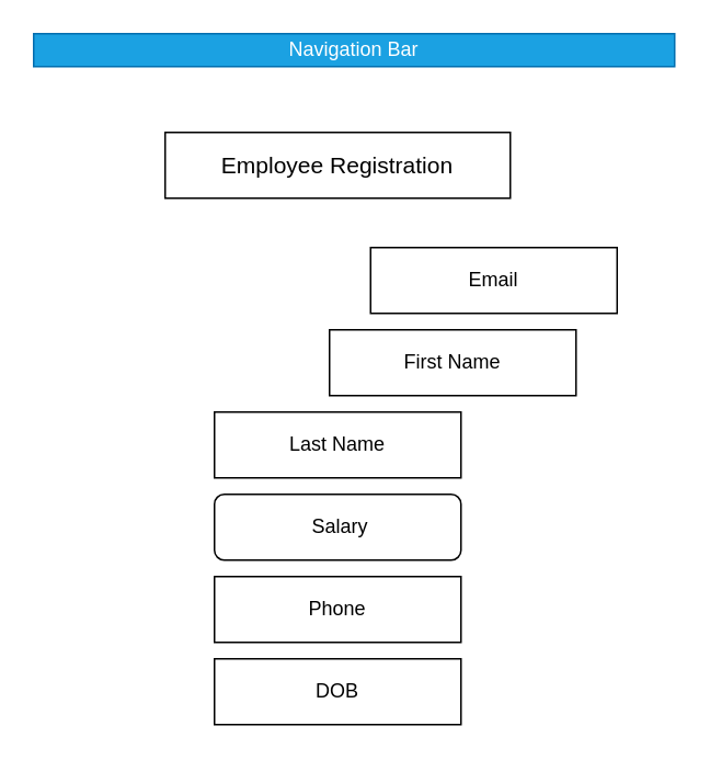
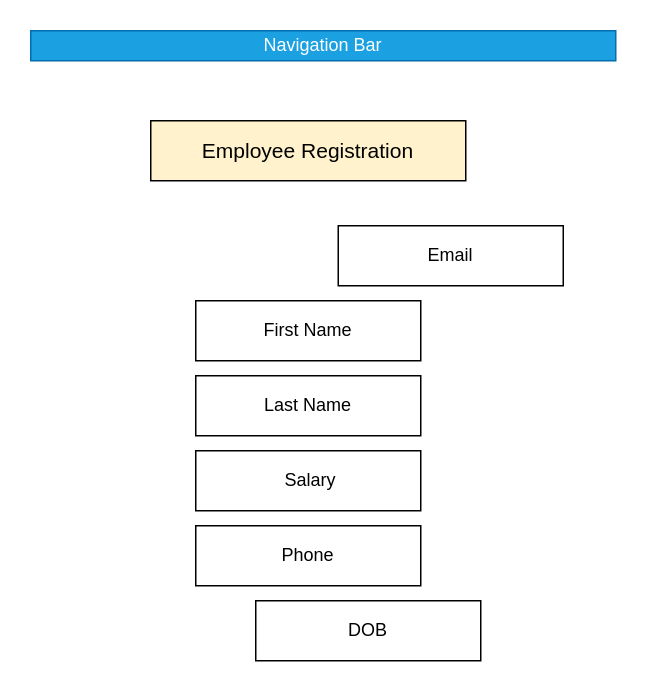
- <mxCell id="3" value="&lt;p&gt;&lt;font style=&quot;font-size: 14px;&quot;&gt;Employee Registration&lt;/font&gt;&lt;/p&gt;" style="whiteSpace=wrap;html=1;" vertex="1" parent="1"><mxGeometry x="100" y="80" width="210" height="40" as="geometry" /></mxCell>
+ <mxCell id="3" value="&lt;p&gt;&lt;font style=&quot;font-size: 14px;&quot;&gt;Employee Registration&lt;/font&gt;&lt;/p&gt;" style="whiteSpace=wrap;html=1;fillColor=#fff2cc;" vertex="1" parent="1"><mxGeometry x="100" y="80" width="210" height="40" as="geometry" /></mxCell>
- <mxCell id="5" value="First Name" style="whiteSpace=wrap;html=1;" vertex="1" parent="1"><mxGeometry x="200" y="200" width="150" height="40" as="geometry" /></mxCell>
+ <mxCell id="5" value="First Name" style="whiteSpace=wrap;html=1;" vertex="1" parent="1"><mxGeometry x="130" y="200" width="150" height="40" as="geometry" /></mxCell>
- <mxCell id="7" value="&amp;nbsp;Salary" style="whiteSpace=wrap;html=1;rounded=1;" vertex="1" parent="1"><mxGeometry x="130" y="300" width="150" height="40" as="geometry" /></mxCell>
+ <mxCell id="7" value="&amp;nbsp;Salary" style="whiteSpace=wrap;html=1;" vertex="1" parent="1"><mxGeometry x="130" y="300" width="150" height="40" as="geometry" /></mxCell>
- <mxCell id="9" value="DOB" style="whiteSpace=wrap;html=1;" vertex="1" parent="1"><mxGeometry x="130" y="400" width="150" height="40" as="geometry" /></mxCell>
+ <mxCell id="9" value="DOB" style="whiteSpace=wrap;html=1;" vertex="1" parent="1"><mxGeometry x="170" y="400" width="150" height="40" as="geometry" /></mxCell>
